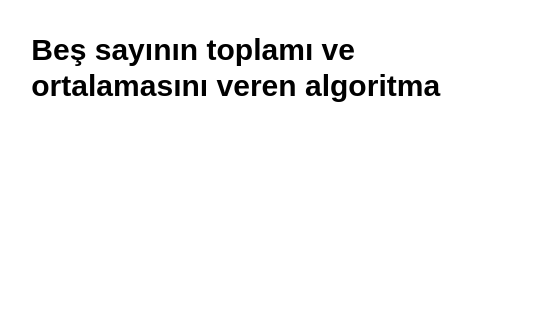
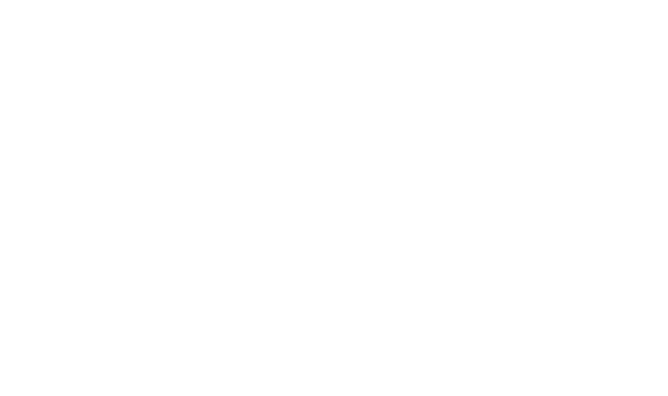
- <mxCell id="2" value="&lt;h1&gt;Beş sayının toplamı ve ortalamasını veren algoritma&amp;nbsp;&lt;/h1&gt;&lt;p&gt;&lt;br&gt;&lt;/p&gt;" style="text;html=1;strokeColor=none;fillColor=none;spacing=5;spacingTop=-20;whiteSpace=wrap;overflow=hidden;rounded=0;" vertex="1" parent="1"><mxGeometry x="20" y="20" width="400" height="220" as="geometry" /></mxCell>
